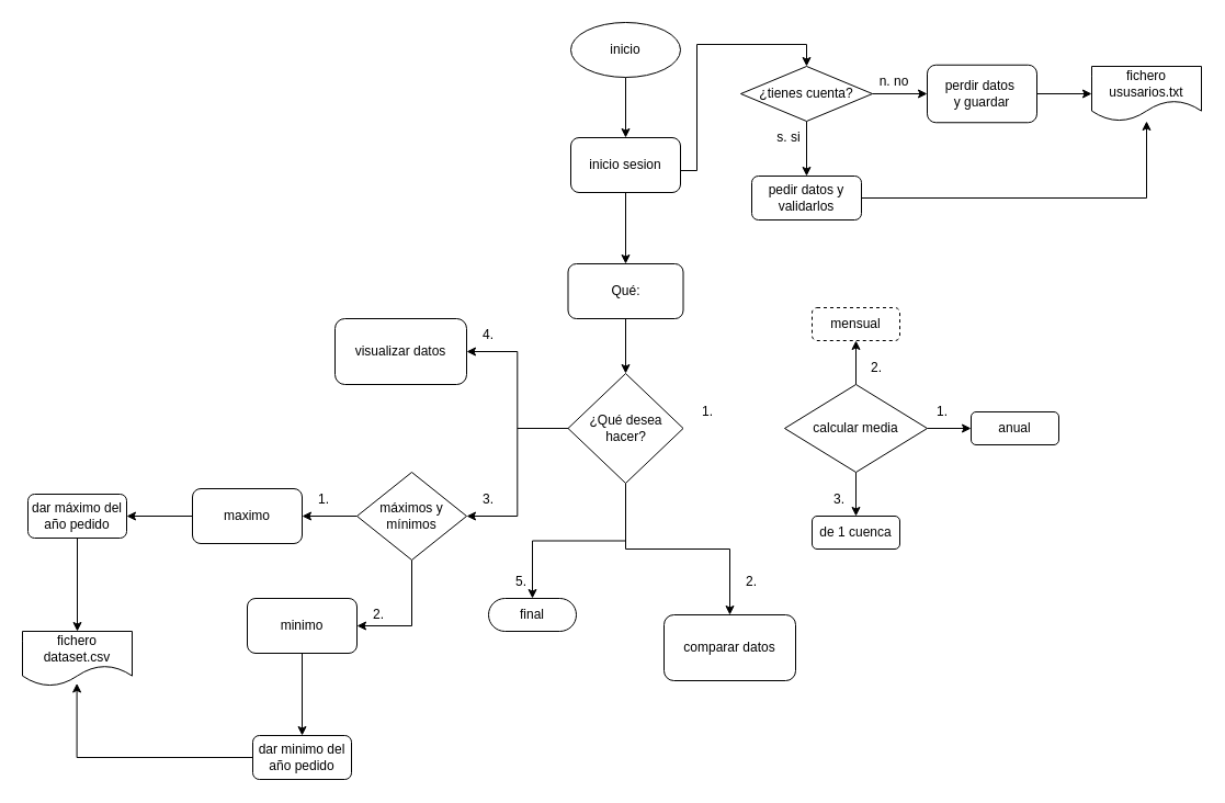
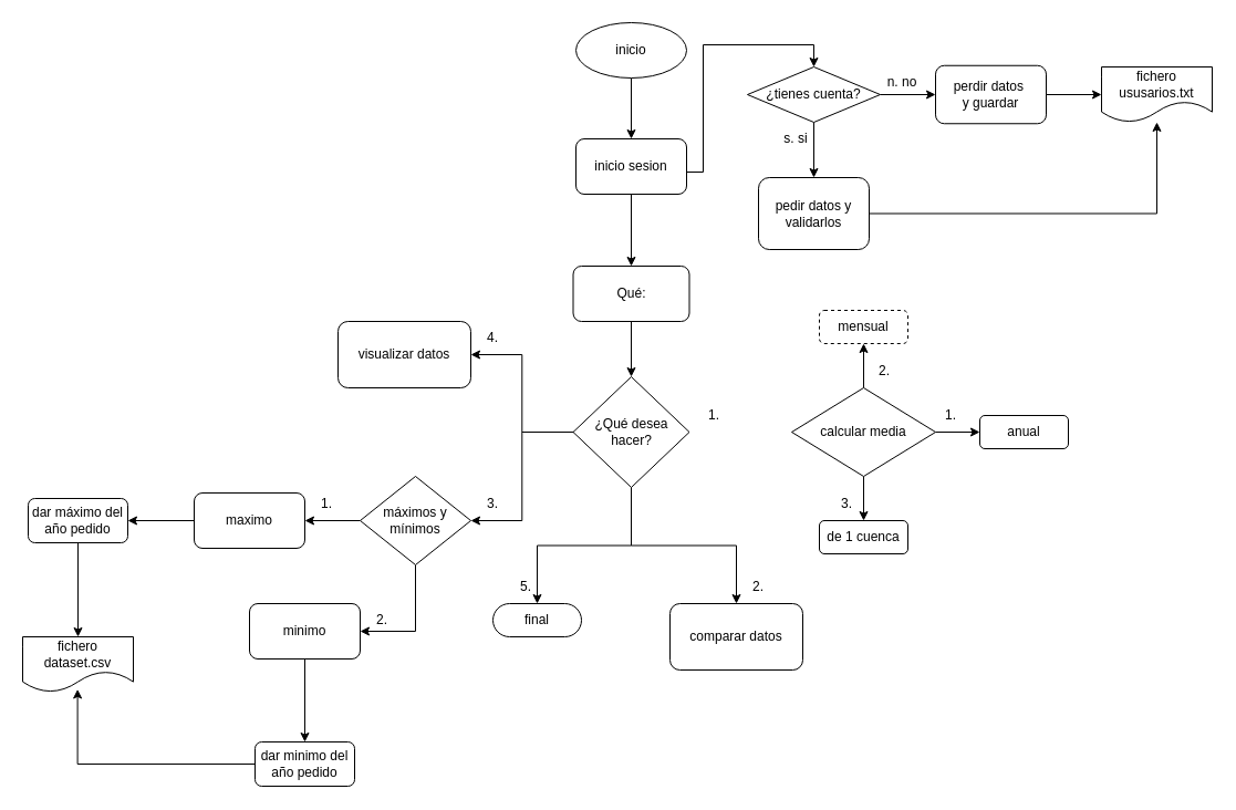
- <mxCell id="13" value="pedir datos y validarlos" style="rounded=1;whiteSpace=wrap;html=1;" vertex="1" parent="1"><mxGeometry x="685" y="160" width="100" height="40" as="geometry" /></mxCell>
+ <mxCell id="13" value="pedir datos y validarlos" style="rounded=1;whiteSpace=wrap;html=1;" vertex="1" parent="1"><mxGeometry x="685" y="160" width="100" height="65" as="geometry" /></mxCell>
- <mxCell id="24" value="comparar datos" style="rounded=1;whiteSpace=wrap;html=1;" vertex="1" parent="1"><mxGeometry x="605" y="560" width="120" height="60" as="geometry" /></mxCell>
+ <mxCell id="24" value="comparar datos" style="rounded=1;whiteSpace=wrap;html=1;" vertex="1" parent="1"><mxGeometry x="605" y="545" width="120" height="60" as="geometry" /></mxCell>
